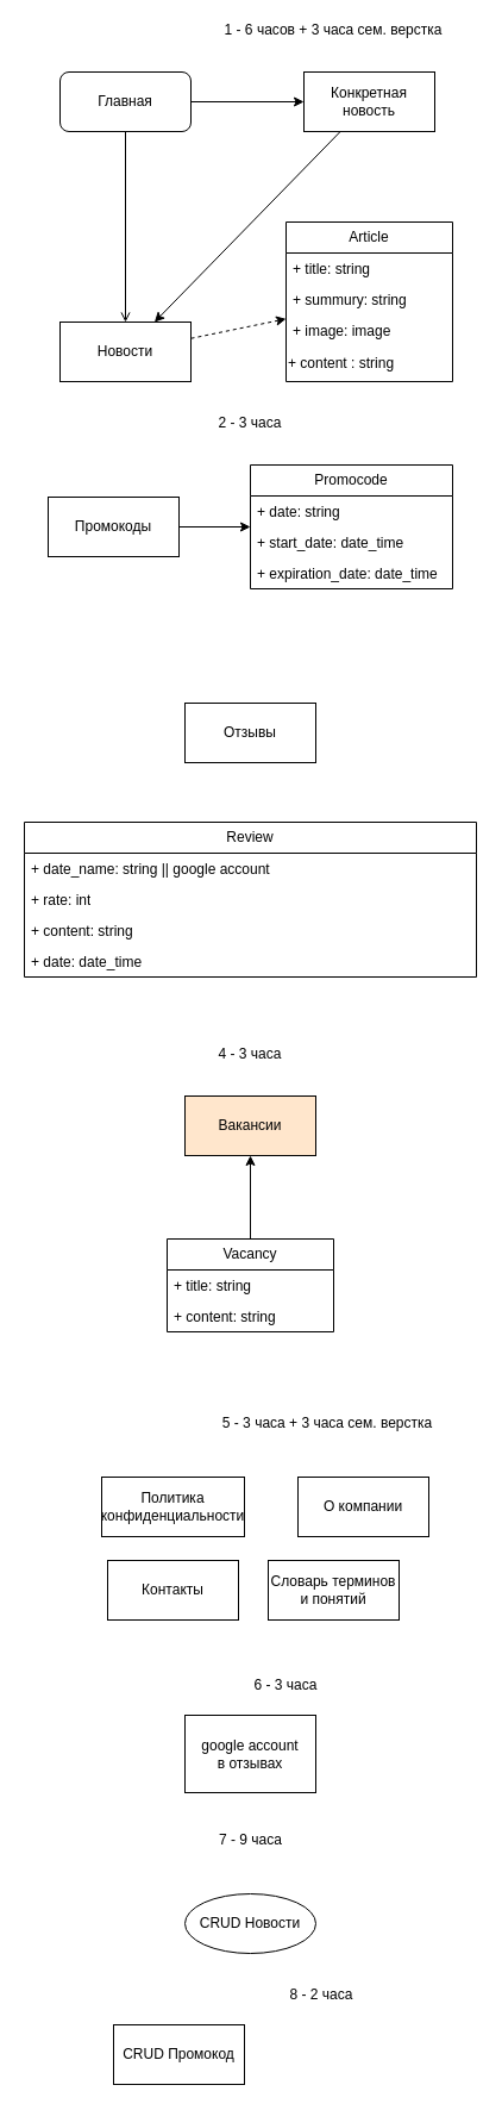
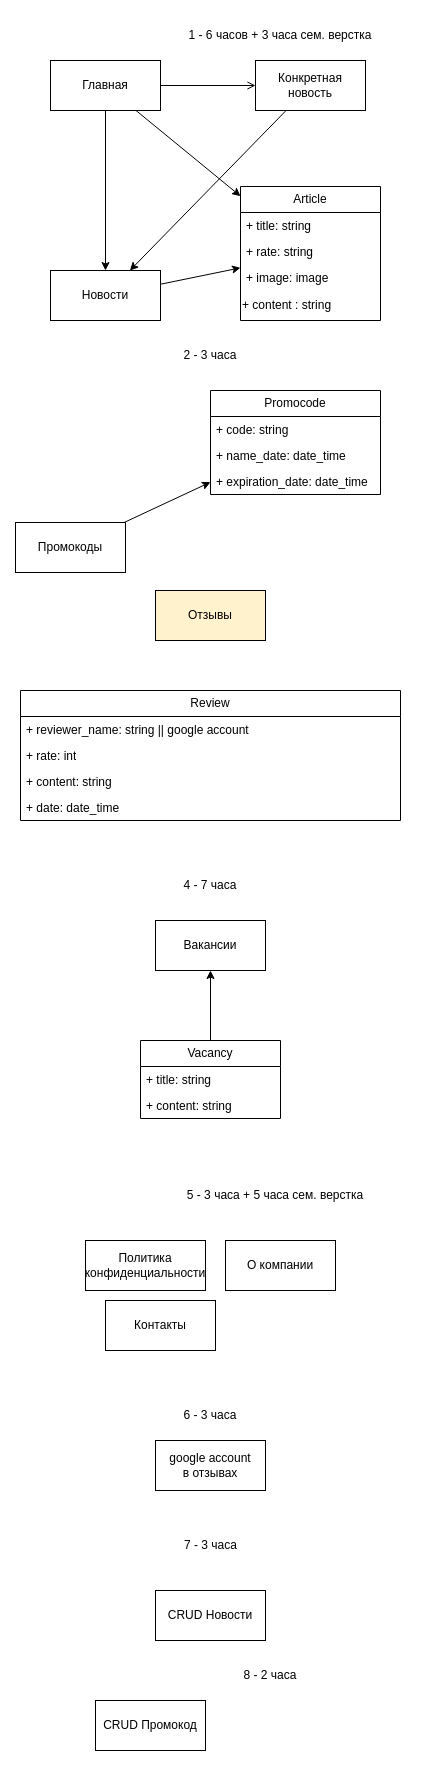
- <mxCell id="36" value="1 - 6 часов + 3 часа сем. верстка" style="text;html=1;strokeColor=none;fillColor=none;align=center;verticalAlign=middle;whiteSpace=wrap;rounded=0;" vertex="1" parent="1"><mxGeometry x="180" y="10" width="200" height="30" as="geometry" /></mxCell>
+ <mxCell id="36" value="1 - 6 часов + 3 часа сем. верстка" style="text;html=1;strokeColor=none;fillColor=none;align=center;verticalAlign=middle;whiteSpace=wrap;rounded=0;" vertex="1" parent="1"><mxGeometry x="180" y="20" width="200" height="30" as="geometry" /></mxCell>
- <mxCell id="2" value="Главная" style="html=1;whiteSpace=wrap;rounded=1;" vertex="1" parent="1"><mxGeometry x="50" y="60" width="110" height="50" as="geometry" /></mxCell>
+ <mxCell id="2" value="Главная" style="html=1;whiteSpace=wrap;" vertex="1" parent="1"><mxGeometry x="50" y="60" width="110" height="50" as="geometry" /></mxCell>
- <mxCell id="34" value="" style="endArrow=classic;html=1;rounded=0;" edge="1" parent="1" source="2" target="33"><mxGeometry width="50" height="50" relative="1" as="geometry"><mxPoint x="160" y="50" as="sourcePoint" /><mxPoint x="210" as="targetPoint" y="0" /></mxGeometry></mxCell>
+ <mxCell id="34" value="" style="endArrow=open;html=1;rounded=0;" edge="1" parent="1" source="2" target="33"><mxGeometry width="50" height="50" relative="1" as="geometry"><mxPoint x="160" y="50" as="sourcePoint" /><mxPoint x="210" as="targetPoint" y="0" /></mxGeometry></mxCell>
+ <mxCell id="28" value="" style="endArrow=classic;html=1;rounded=0;" edge="1" parent="1" source="2" target="11"><mxGeometry width="50" height="50" relative="1" as="geometry"><mxPoint x="80" y="230" as="sourcePoint" /><mxPoint x="130" y="180" as="targetPoint" /></mxGeometry></mxCell>
- <mxCell id="13" value="+ summury: string" style="text;strokeColor=none;fillColor=none;align=left;verticalAlign=top;spacingLeft=4;spacingRight=4;overflow=hidden;rotatable=0;points=[[0,0.5],[1,0.5]];portConstraint=eastwest;whiteSpace=wrap;html=1;" vertex="1" parent="11"><mxGeometry y="52" width="140" height="26" as="geometry" /></mxCell>
+ <mxCell id="13" value="+ rate: string" style="text;strokeColor=none;fillColor=none;align=left;verticalAlign=top;spacingLeft=4;spacingRight=4;overflow=hidden;rotatable=0;points=[[0,0.5],[1,0.5]];portConstraint=eastwest;whiteSpace=wrap;html=1;" vertex="1" parent="11"><mxGeometry y="52" width="140" height="26" as="geometry" /></mxCell>
- <mxCell id="29" value="" style="endArrow=open;html=1;rounded=0;" edge="1" parent="1" source="2" target="4"><mxGeometry width="50" height="50" relative="1" as="geometry"><mxPoint x="80" y="220" as="sourcePoint" /><mxPoint x="130" y="170" as="targetPoint" /></mxGeometry></mxCell>
+ <mxCell id="29" value="" style="endArrow=classic;html=1;rounded=0;" edge="1" parent="1" source="2" target="4"><mxGeometry width="50" height="50" relative="1" as="geometry"><mxPoint x="80" y="220" as="sourcePoint" /><mxPoint x="130" y="170" as="targetPoint" /></mxGeometry></mxCell>
- <mxCell id="30" value="" style="endArrow=classic;html=1;rounded=0;dashed=1;" edge="1" parent="1" source="4" target="11"><mxGeometry width="50" height="50" relative="1" as="geometry"><mxPoint x="310" y="410" as="sourcePoint" /><mxPoint x="360" y="360" as="targetPoint" /></mxGeometry></mxCell>
+ <mxCell id="30" value="" style="endArrow=classic;html=1;rounded=0;" edge="1" parent="1" source="4" target="11"><mxGeometry width="50" height="50" relative="1" as="geometry"><mxPoint x="310" y="410" as="sourcePoint" /><mxPoint x="360" y="360" as="targetPoint" /></mxGeometry></mxCell>
- <mxCell id="25" value="+ date: string" style="text;strokeColor=none;fillColor=none;align=left;verticalAlign=top;spacingLeft=4;spacingRight=4;overflow=hidden;rotatable=0;points=[[0,0.5],[1,0.5]];portConstraint=eastwest;whiteSpace=wrap;html=1;" vertex="1" parent="24"><mxGeometry y="26" width="170" height="26" as="geometry" /></mxCell>
+ <mxCell id="25" value="+ code: string" style="text;strokeColor=none;fillColor=none;align=left;verticalAlign=top;spacingLeft=4;spacingRight=4;overflow=hidden;rotatable=0;points=[[0,0.5],[1,0.5]];portConstraint=eastwest;whiteSpace=wrap;html=1;" vertex="1" parent="24"><mxGeometry y="26" width="170" height="26" as="geometry" /></mxCell>
- <mxCell id="10" value="Промокоды" style="html=1;whiteSpace=wrap;" vertex="1" parent="1"><mxGeometry x="40" y="417" width="110" height="50" as="geometry" /></mxCell>
+ <mxCell id="10" value="Промокоды" style="html=1;whiteSpace=wrap;" vertex="1" parent="1"><mxGeometry x="15" y="522" width="110" height="50" as="geometry" /></mxCell>
- <mxCell id="26" value="+ start_date: date_time" style="text;strokeColor=none;fillColor=none;align=left;verticalAlign=top;spacingLeft=4;spacingRight=4;overflow=hidden;rotatable=0;points=[[0,0.5],[1,0.5]];portConstraint=eastwest;whiteSpace=wrap;html=1;" vertex="1" parent="24"><mxGeometry y="52" width="170" height="26" as="geometry" /></mxCell>
+ <mxCell id="26" value="+ name_date: date_time" style="text;strokeColor=none;fillColor=none;align=left;verticalAlign=top;spacingLeft=4;spacingRight=4;overflow=hidden;rotatable=0;points=[[0,0.5],[1,0.5]];portConstraint=eastwest;whiteSpace=wrap;html=1;" vertex="1" parent="24"><mxGeometry y="52" width="170" height="26" as="geometry" /></mxCell>
- <mxCell id="9" value="Отзывы" style="html=1;whiteSpace=wrap;" vertex="1" parent="1"><mxGeometry x="155" y="590" width="110" height="50" as="geometry" /></mxCell>
+ <mxCell id="9" value="Отзывы" style="html=1;whiteSpace=wrap;fillColor=#fff2cc;" vertex="1" parent="1"><mxGeometry x="155" y="590" width="110" height="50" as="geometry" /></mxCell>
- <mxCell id="20" value="+ date_name: string || google account" style="text;strokeColor=none;fillColor=none;align=left;verticalAlign=top;spacingLeft=4;spacingRight=4;overflow=hidden;rotatable=0;points=[[0,0.5],[1,0.5]];portConstraint=eastwest;whiteSpace=wrap;html=1;" vertex="1" parent="19"><mxGeometry y="26" width="380" height="26" as="geometry" /></mxCell>
+ <mxCell id="20" value="+ reviewer_name: string || google account" style="text;strokeColor=none;fillColor=none;align=left;verticalAlign=top;spacingLeft=4;spacingRight=4;overflow=hidden;rotatable=0;points=[[0,0.5],[1,0.5]];portConstraint=eastwest;whiteSpace=wrap;html=1;" vertex="1" parent="19"><mxGeometry y="26" width="380" height="26" as="geometry" /></mxCell>
- <mxCell id="38" value="4 - 3 часа" style="text;html=1;strokeColor=none;fillColor=none;align=center;verticalAlign=middle;whiteSpace=wrap;rounded=0;" vertex="1" parent="1"><mxGeometry x="180" y="870" width="60" height="30" as="geometry" /></mxCell>
+ <mxCell id="38" value="4 - 7 часа" style="text;html=1;strokeColor=none;fillColor=none;align=center;verticalAlign=middle;whiteSpace=wrap;rounded=0;" vertex="1" parent="1"><mxGeometry x="180" y="870" width="60" height="30" as="geometry" /></mxCell>
- <mxCell id="8" value="Вакансии" style="html=1;whiteSpace=wrap;fillColor=#ffe6cc;" vertex="1" parent="1"><mxGeometry x="155" y="920" width="110" height="50" as="geometry" /></mxCell>
+ <mxCell id="8" value="Вакансии" style="html=1;whiteSpace=wrap;" vertex="1" parent="1"><mxGeometry x="155" y="920" width="110" height="50" as="geometry" /></mxCell>
- <mxCell id="43" value="5 - 3 часа + 3 часа сем. верстка" style="text;html=1;strokeColor=none;fillColor=none;align=center;verticalAlign=middle;whiteSpace=wrap;rounded=0;" vertex="1" parent="1"><mxGeometry x="180" y="1180" width="190" height="30" as="geometry" /></mxCell>
+ <mxCell id="43" value="5 - 3 часа + 5 часа сем. верстка" style="text;html=1;strokeColor=none;fillColor=none;align=center;verticalAlign=middle;whiteSpace=wrap;rounded=0;" vertex="1" parent="1"><mxGeometry x="180" y="1180" width="190" height="30" as="geometry" /></mxCell>
- <mxCell id="3" value="О компании" style="html=1;whiteSpace=wrap;" vertex="1" parent="1"><mxGeometry x="250" y="1240" width="110" height="50" as="geometry" /></mxCell>
+ <mxCell id="3" value="О компании" style="html=1;whiteSpace=wrap;" vertex="1" parent="1"><mxGeometry x="225" y="1240" width="110" height="50" as="geometry" /></mxCell>
- <mxCell id="6" value="Контакты" style="html=1;whiteSpace=wrap;" vertex="1" parent="1"><mxGeometry x="90" y="1310" width="110" height="50" as="geometry" /></mxCell>
+ <mxCell id="6" value="Контакты" style="html=1;whiteSpace=wrap;" vertex="1" parent="1"><mxGeometry x="105" y="1300" width="110" height="50" as="geometry" /></mxCell>
- <mxCell id="5" value="Словарь терминов и понятий" style="html=1;whiteSpace=wrap;" vertex="1" parent="1"><mxGeometry x="225" y="1310" width="110" height="50" as="geometry" /></mxCell>
- <mxCell id="41" value="6 - 3 часа" style="text;html=1;strokeColor=none;fillColor=none;align=center;verticalAlign=middle;whiteSpace=wrap;rounded=0;" vertex="1" parent="1"><mxGeometry x="210" y="1400" width="60" height="30" as="geometry" /></mxCell>
+ <mxCell id="41" value="6 - 3 часа" style="text;html=1;strokeColor=none;fillColor=none;align=center;verticalAlign=middle;whiteSpace=wrap;rounded=0;" vertex="1" parent="1"><mxGeometry x="180" y="1400" width="60" height="30" as="geometry" /></mxCell>
- <mxCell id="44" value="google account&lt;br&gt;в отзывах" style="html=1;whiteSpace=wrap;" vertex="1" parent="1"><mxGeometry x="155" y="1440" width="110" height="65" as="geometry" /></mxCell>
+ <mxCell id="44" value="google account&lt;br&gt;в отзывах" style="html=1;whiteSpace=wrap;" vertex="1" parent="1"><mxGeometry x="155" y="1440" width="110" height="50" as="geometry" /></mxCell>
- <mxCell id="39" value="7 - 9 часа" style="text;html=1;strokeColor=none;fillColor=none;align=center;verticalAlign=middle;whiteSpace=wrap;rounded=0;" vertex="1" parent="1"><mxGeometry x="182.5" y="1530" width="55" height="30" as="geometry" /></mxCell>
+ <mxCell id="39" value="7 - 3 часа" style="text;html=1;strokeColor=none;fillColor=none;align=center;verticalAlign=middle;whiteSpace=wrap;rounded=0;" vertex="1" parent="1"><mxGeometry x="182.5" y="1530" width="55" height="30" as="geometry" /></mxCell>
- <mxCell id="40" value="CRUD Новости" style="ellipse;html=1;whiteSpace=wrap;" vertex="1" parent="1"><mxGeometry x="155" y="1590" width="110" height="50" as="geometry" /></mxCell>
+ <mxCell id="40" value="CRUD Новости" style="html=1;whiteSpace=wrap;" vertex="1" parent="1"><mxGeometry x="155" y="1590" width="110" height="50" as="geometry" /></mxCell>
